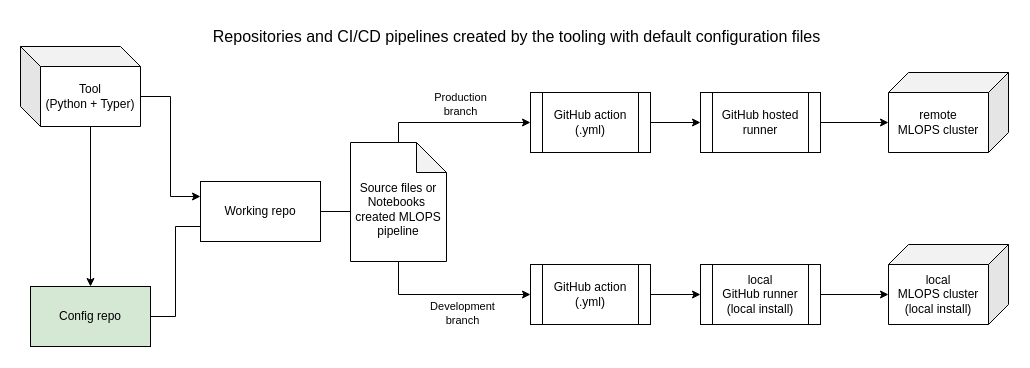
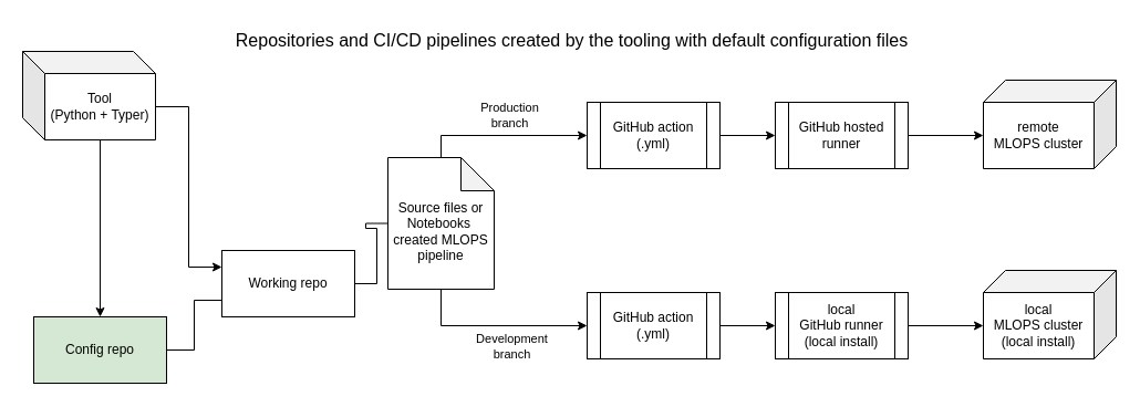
- <mxCell id="10" value="Working repo" style="rounded=0;whiteSpace=wrap;html=1;" parent="1" vertex="1"><mxGeometry x="200" y="181" width="120" height="60" as="geometry" /></mxCell>
+ <mxCell id="10" value="Working repo" style="rounded=0;whiteSpace=wrap;html=1;" parent="1" vertex="1"><mxGeometry x="200" y="226" width="120" height="60" as="geometry" /></mxCell>
